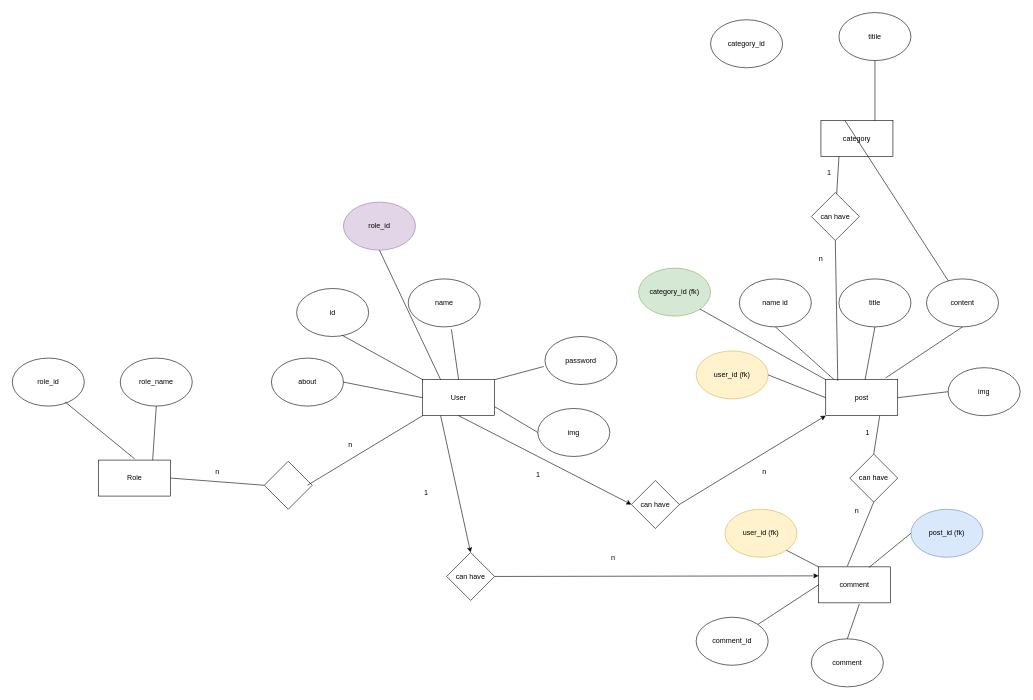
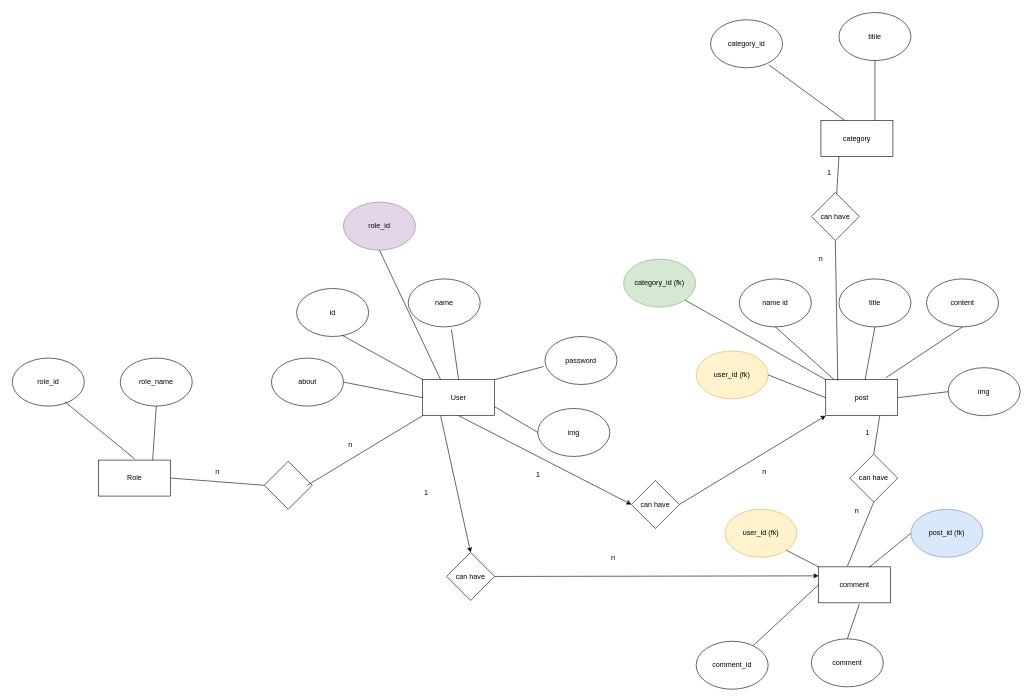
- <mxCell id="50" value="" style="endArrow=none;html=1;rounded=0;exitX=0.333;exitY=0;exitDx=0;exitDy=0;exitPerimeter=0;" edge="1" parent="1" source="48" target="17"><mxGeometry width="50" height="50" relative="1" as="geometry"><mxPoint x="968" y="286" as="sourcePoint" /><mxPoint x="1018" y="236" as="targetPoint" /></mxGeometry></mxCell>
+ <mxCell id="50" value="" style="endArrow=none;html=1;rounded=0;entryX=0.808;entryY=0.938;entryDx=0;entryDy=0;entryPerimeter=0;exitX=0.333;exitY=0;exitDx=0;exitDy=0;exitPerimeter=0;" edge="1" parent="1" source="48" target="49"><mxGeometry width="50" height="50" relative="1" as="geometry"><mxPoint x="968" y="286" as="sourcePoint" /><mxPoint x="1018" y="236" as="targetPoint" /></mxGeometry></mxCell>
- <mxCell id="58" value="category_id (fk)" style="ellipse;whiteSpace=wrap;html=1;fillColor=#d5e8d4;strokeColor=#82b366;" vertex="1" parent="1"><mxGeometry x="1064" y="446" width="120" height="80" as="geometry" /></mxCell>
+ <mxCell id="58" value="category_id (fk)" style="ellipse;whiteSpace=wrap;html=1;fillColor=#d5e8d4;strokeColor=#82b366;" vertex="1" parent="1"><mxGeometry x="1039" y="431" width="120" height="80" as="geometry" /></mxCell>
- <mxCell id="30" value="comment_id" style="ellipse;whiteSpace=wrap;html=1;" vertex="1" parent="1"><mxGeometry x="1160" y="1028" width="120" height="80" as="geometry" /></mxCell>
+ <mxCell id="30" value="comment_id" style="ellipse;whiteSpace=wrap;html=1;" vertex="1" parent="1"><mxGeometry x="1160" y="1068" width="120" height="80" as="geometry" /></mxCell>
